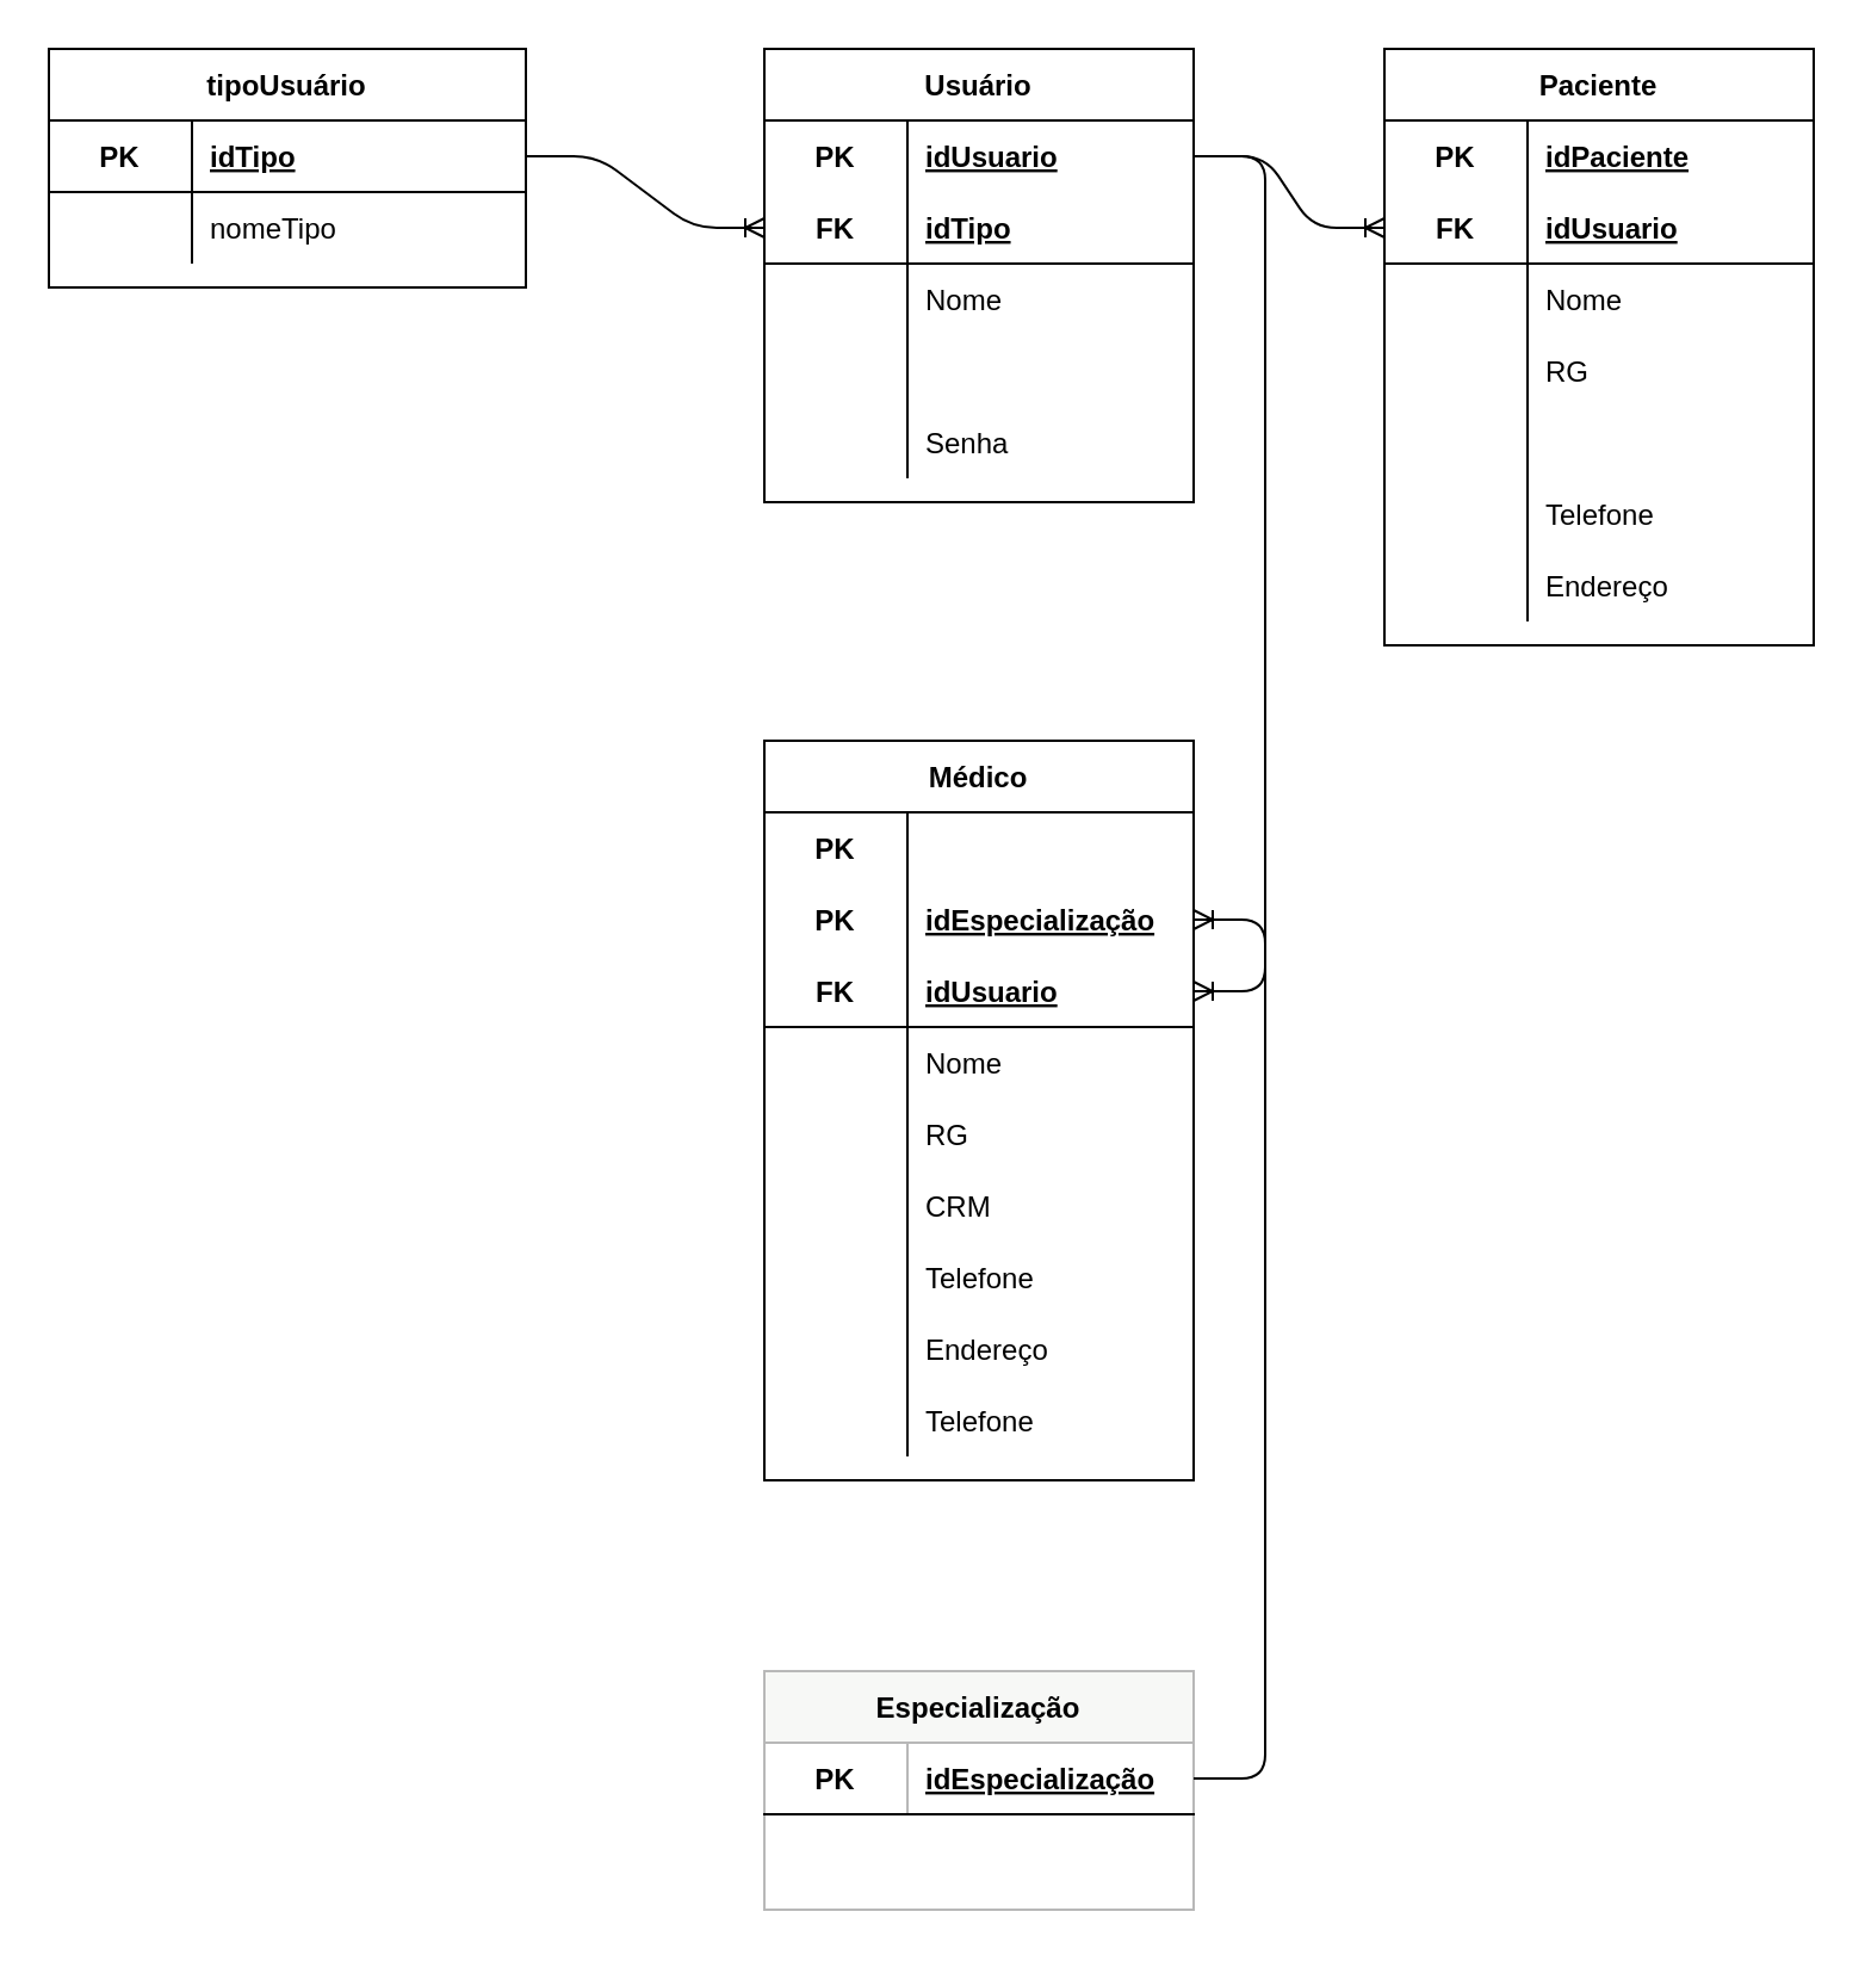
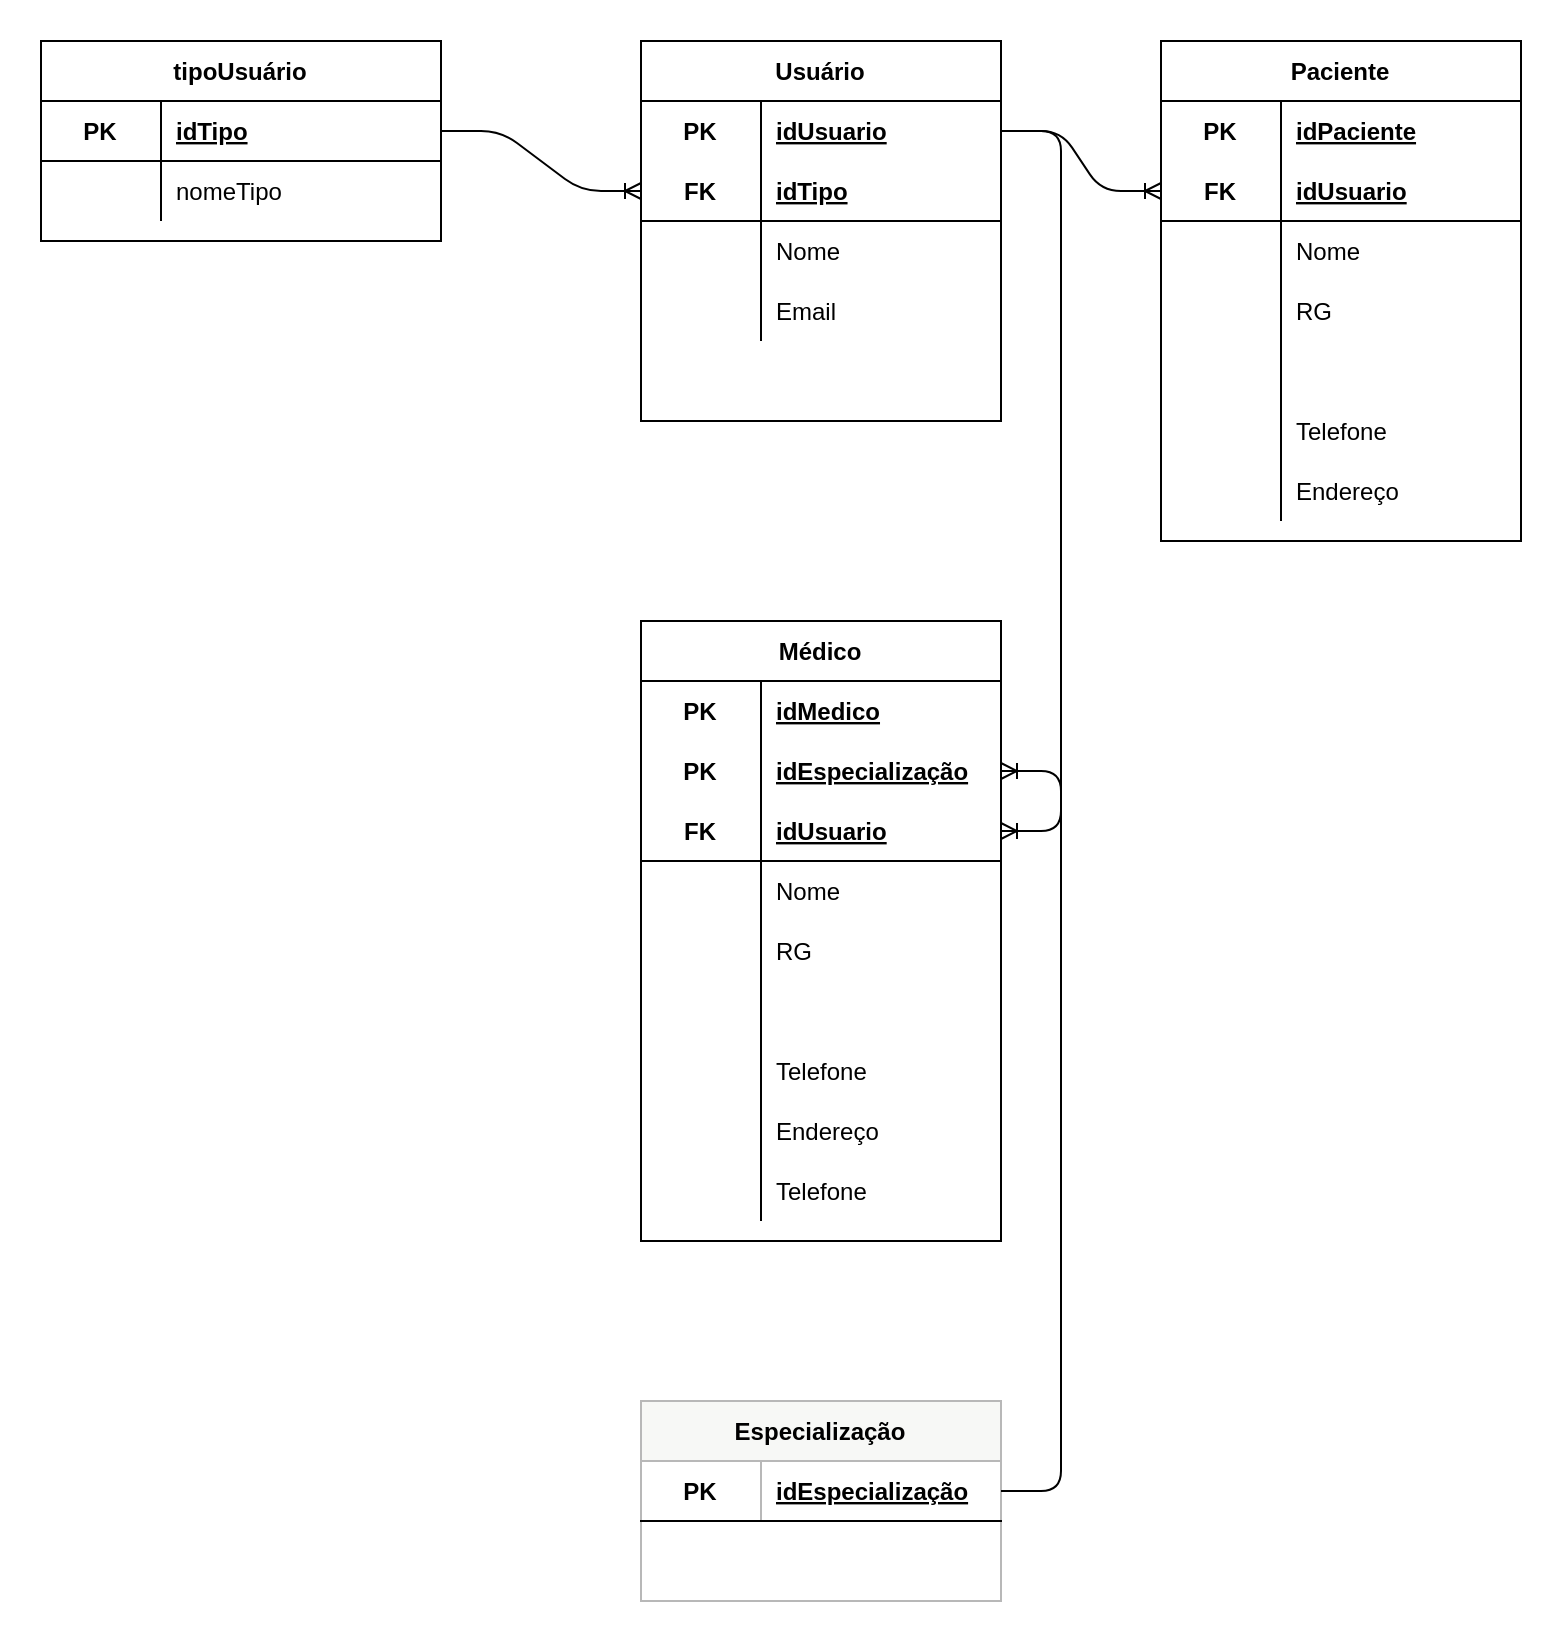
+ <mxCell id="21" value="Email" style="shape=partialRectangle;connectable=0;fillColor=none;top=0;left=0;bottom=0;right=0;align=left;spacingLeft=6;overflow=hidden;" vertex="1" parent="19"><mxGeometry x="60" width="120" height="30" as="geometry" /></mxCell>
- <mxCell id="24" value="Senha" style="shape=partialRectangle;connectable=0;fillColor=none;top=0;left=0;bottom=0;right=0;align=left;spacingLeft=6;overflow=hidden;" vertex="1" parent="22"><mxGeometry x="60" width="120" height="30" as="geometry" /></mxCell>
+ <mxCell id="51" value="idMedico" style="shape=partialRectangle;connectable=0;fillColor=none;top=0;left=0;bottom=0;right=0;align=left;spacingLeft=6;fontStyle=5;overflow=hidden;" vertex="1" parent="49"><mxGeometry x="60" width="120" height="30" as="geometry" /></mxCell>
- <mxCell id="66" value="CRM" style="shape=partialRectangle;connectable=0;fillColor=none;top=0;left=0;bottom=0;right=0;align=left;spacingLeft=6;overflow=hidden;" vertex="1" parent="64"><mxGeometry x="60" width="120" height="30" as="geometry" /></mxCell>
